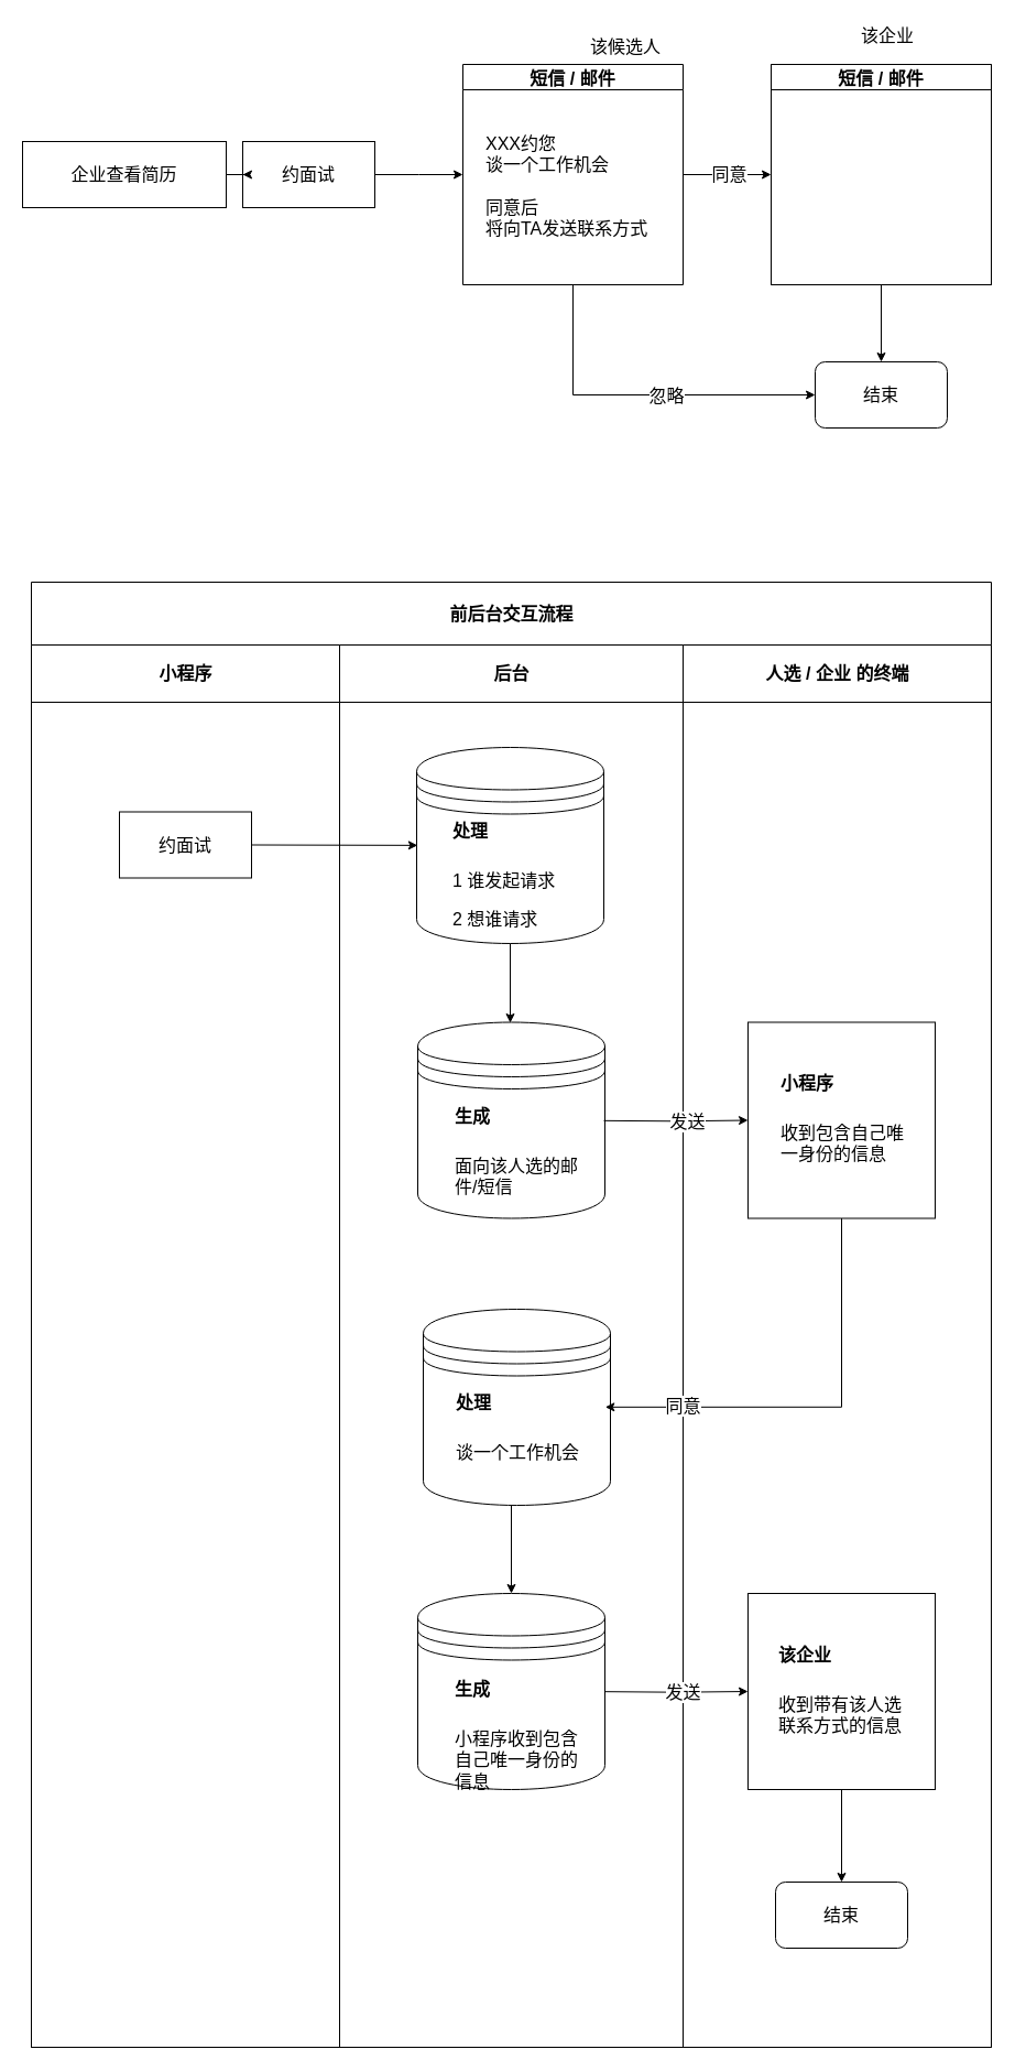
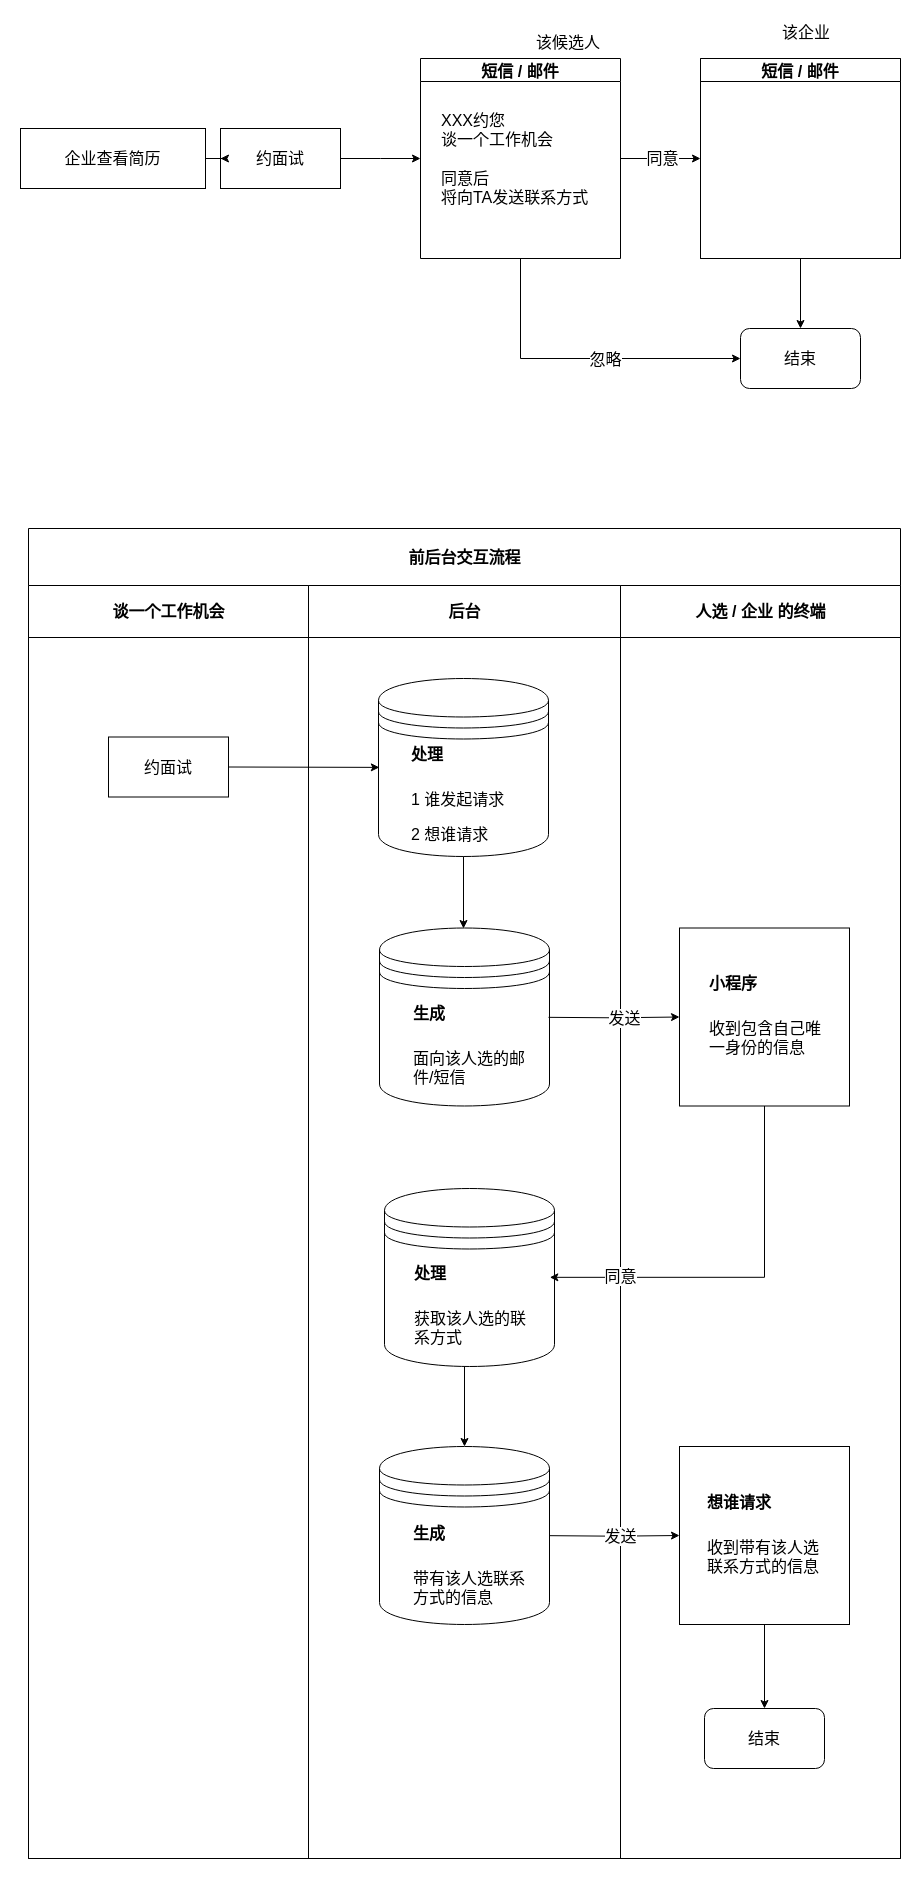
- <mxCell id="9" value="XXX约您&lt;br&gt;谈一个工作机会&lt;br&gt;&lt;br&gt;同意后&lt;br&gt;将向TA发送联系方式&lt;br&gt;" style="text;html=1;resizable=0;points=[];autosize=1;align=left;verticalAlign=top;spacingTop=-4;fontSize=16;" parent="8" vertex="1"><mxGeometry x="19" y="60" width="160" height="100" as="geometry" /></mxCell>
+ <mxCell id="9" value="XXX约您&lt;br&gt;谈一个工作机会&lt;br&gt;&lt;br&gt;同意后&lt;br&gt;将向TA发送联系方式&lt;br&gt;" style="text;html=1;resizable=0;points=[];autosize=1;align=left;verticalAlign=top;spacingTop=-4;fontSize=16;" parent="8" vertex="1"><mxGeometry x="19" y="50" width="160" height="100" as="geometry" /></mxCell>
- <mxCell id="18" value="小程序" style="swimlane;html=1;startSize=52;fontSize=16;" parent="17" vertex="1"><mxGeometry y="57" width="280" height="1273" as="geometry" /></mxCell>
+ <mxCell id="18" value="谈一个工作机会" style="swimlane;html=1;startSize=52;fontSize=16;" parent="17" vertex="1"><mxGeometry y="57" width="280" height="1273" as="geometry" /></mxCell>
- <mxCell id="28" value="&lt;h1&gt;&lt;font style=&quot;font-size: 16px&quot;&gt;处理&lt;/font&gt;&lt;/h1&gt;&lt;p&gt;谈一个工作机会&lt;/p&gt;" style="text;html=1;strokeColor=none;fillColor=none;spacing=5;spacingTop=-20;whiteSpace=wrap;overflow=hidden;rounded=0;fontSize=16;align=left;" parent="20" vertex="1"><mxGeometry x="101" y="653" width="124" height="137" as="geometry" /></mxCell>
+ <mxCell id="28" value="&lt;h1&gt;&lt;font style=&quot;font-size: 16px&quot;&gt;处理&lt;/font&gt;&lt;/h1&gt;&lt;p&gt;获取该人选的联系方式&lt;/p&gt;" style="text;html=1;strokeColor=none;fillColor=none;spacing=5;spacingTop=-20;whiteSpace=wrap;overflow=hidden;rounded=0;fontSize=16;align=left;" parent="20" vertex="1"><mxGeometry x="101" y="653" width="124" height="137" as="geometry" /></mxCell>
- <mxCell id="36" value="&lt;h1&gt;&lt;font style=&quot;font-size: 16px&quot;&gt;该企业&lt;/font&gt;&lt;/h1&gt;&lt;p&gt;收到带有该人选联系方式的信息&lt;/p&gt;" style="text;html=1;strokeColor=none;fillColor=none;spacing=5;spacingTop=-20;whiteSpace=wrap;overflow=hidden;rounded=0;fontSize=16;align=left;" parent="31" vertex="1"><mxGeometry x="82" y="881.5" width="124" height="137" as="geometry" /></mxCell>
+ <mxCell id="36" value="&lt;h1&gt;&lt;font style=&quot;font-size: 16px&quot;&gt;想谁请求&lt;/font&gt;&lt;/h1&gt;&lt;p&gt;收到带有该人选联系方式的信息&lt;/p&gt;" style="text;html=1;strokeColor=none;fillColor=none;spacing=5;spacingTop=-20;whiteSpace=wrap;overflow=hidden;rounded=0;fontSize=16;align=left;" parent="31" vertex="1"><mxGeometry x="82" y="881.5" width="124" height="137" as="geometry" /></mxCell>
- <mxCell id="30" value="&lt;h1&gt;&lt;font style=&quot;font-size: 16px&quot;&gt;生成&lt;/font&gt;&lt;/h1&gt;&lt;p&gt;小程序收到包含自己唯一身份的信息&lt;/p&gt;" style="text;html=1;strokeColor=none;fillColor=none;spacing=5;spacingTop=-20;whiteSpace=wrap;overflow=hidden;rounded=0;fontSize=16;align=left;" parent="20" vertex="1"><mxGeometry x="100" y="913" width="124" height="137" as="geometry" /></mxCell>
+ <mxCell id="30" value="&lt;h1&gt;&lt;font style=&quot;font-size: 16px&quot;&gt;生成&lt;/font&gt;&lt;/h1&gt;&lt;p&gt;带有该人选联系方式的信息&lt;/p&gt;" style="text;html=1;strokeColor=none;fillColor=none;spacing=5;spacingTop=-20;whiteSpace=wrap;overflow=hidden;rounded=0;fontSize=16;align=left;" parent="20" vertex="1"><mxGeometry x="100" y="913" width="124" height="137" as="geometry" /></mxCell>
